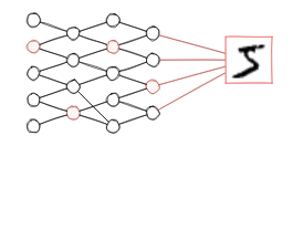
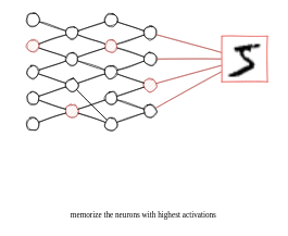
+ <mxCell id="49" value="memorize the neurons with highest activations" style="text;html=1;strokeColor=none;fillColor=none;align=center;verticalAlign=middle;whiteSpace=wrap;rounded=0;sketch=1;fontFamily=Comic Sans MS;" vertex="1" parent="1"><mxGeometry x="20" y="320" width="400" height="20" as="geometry" /></mxCell>
